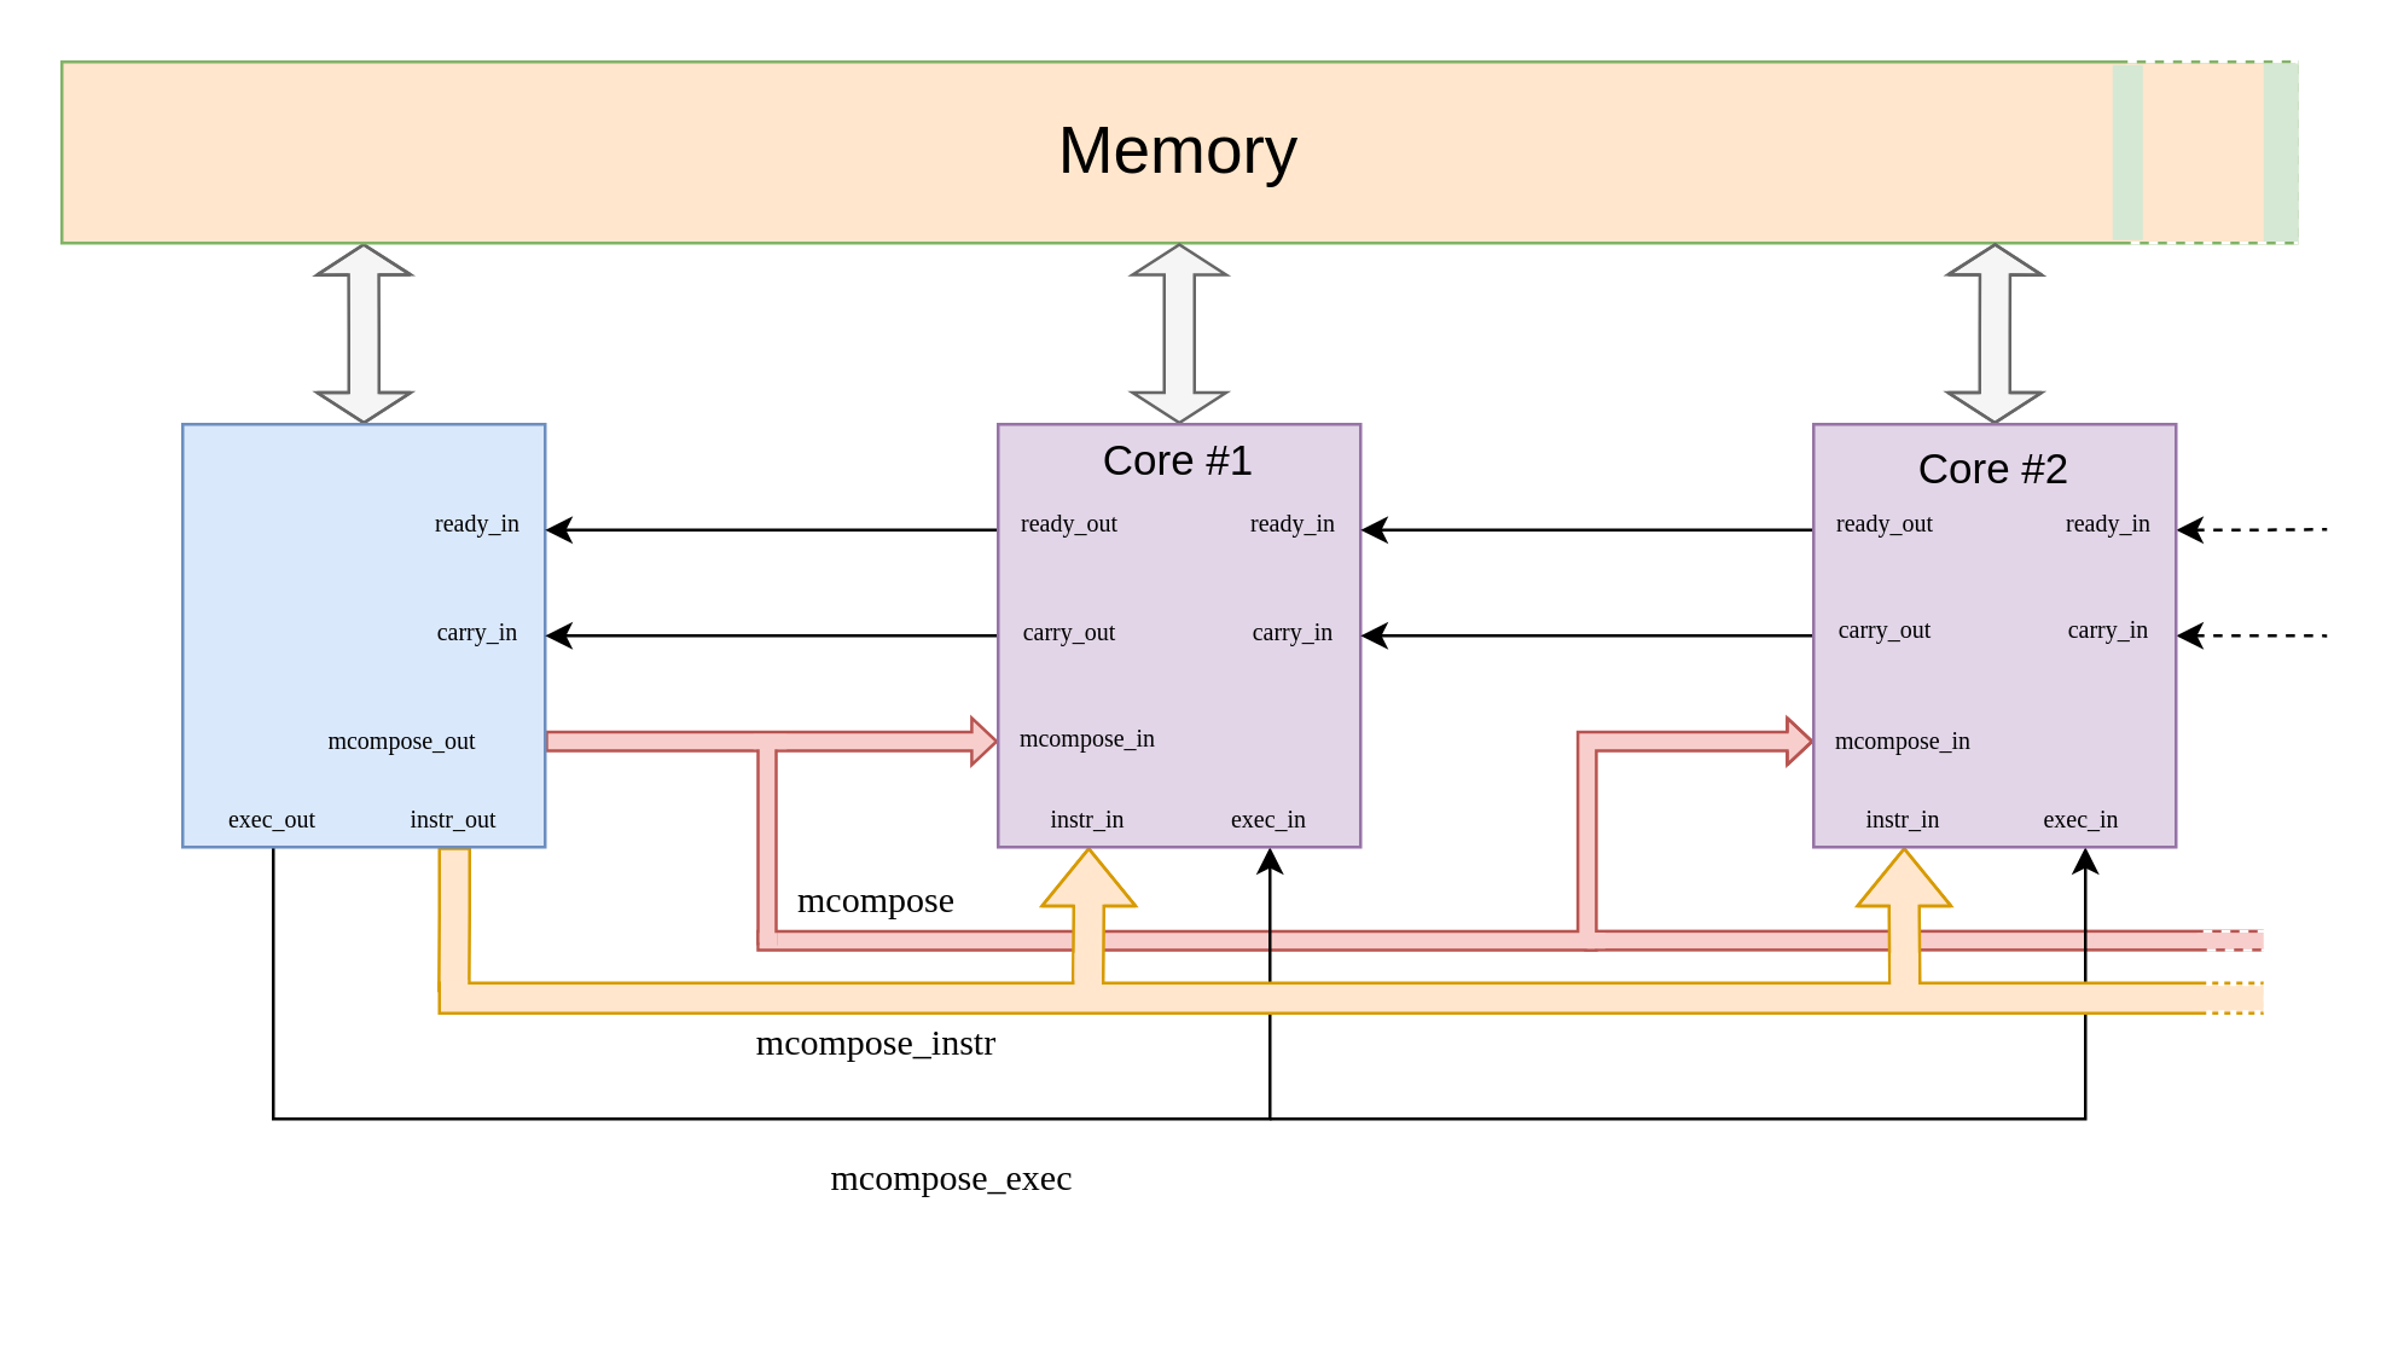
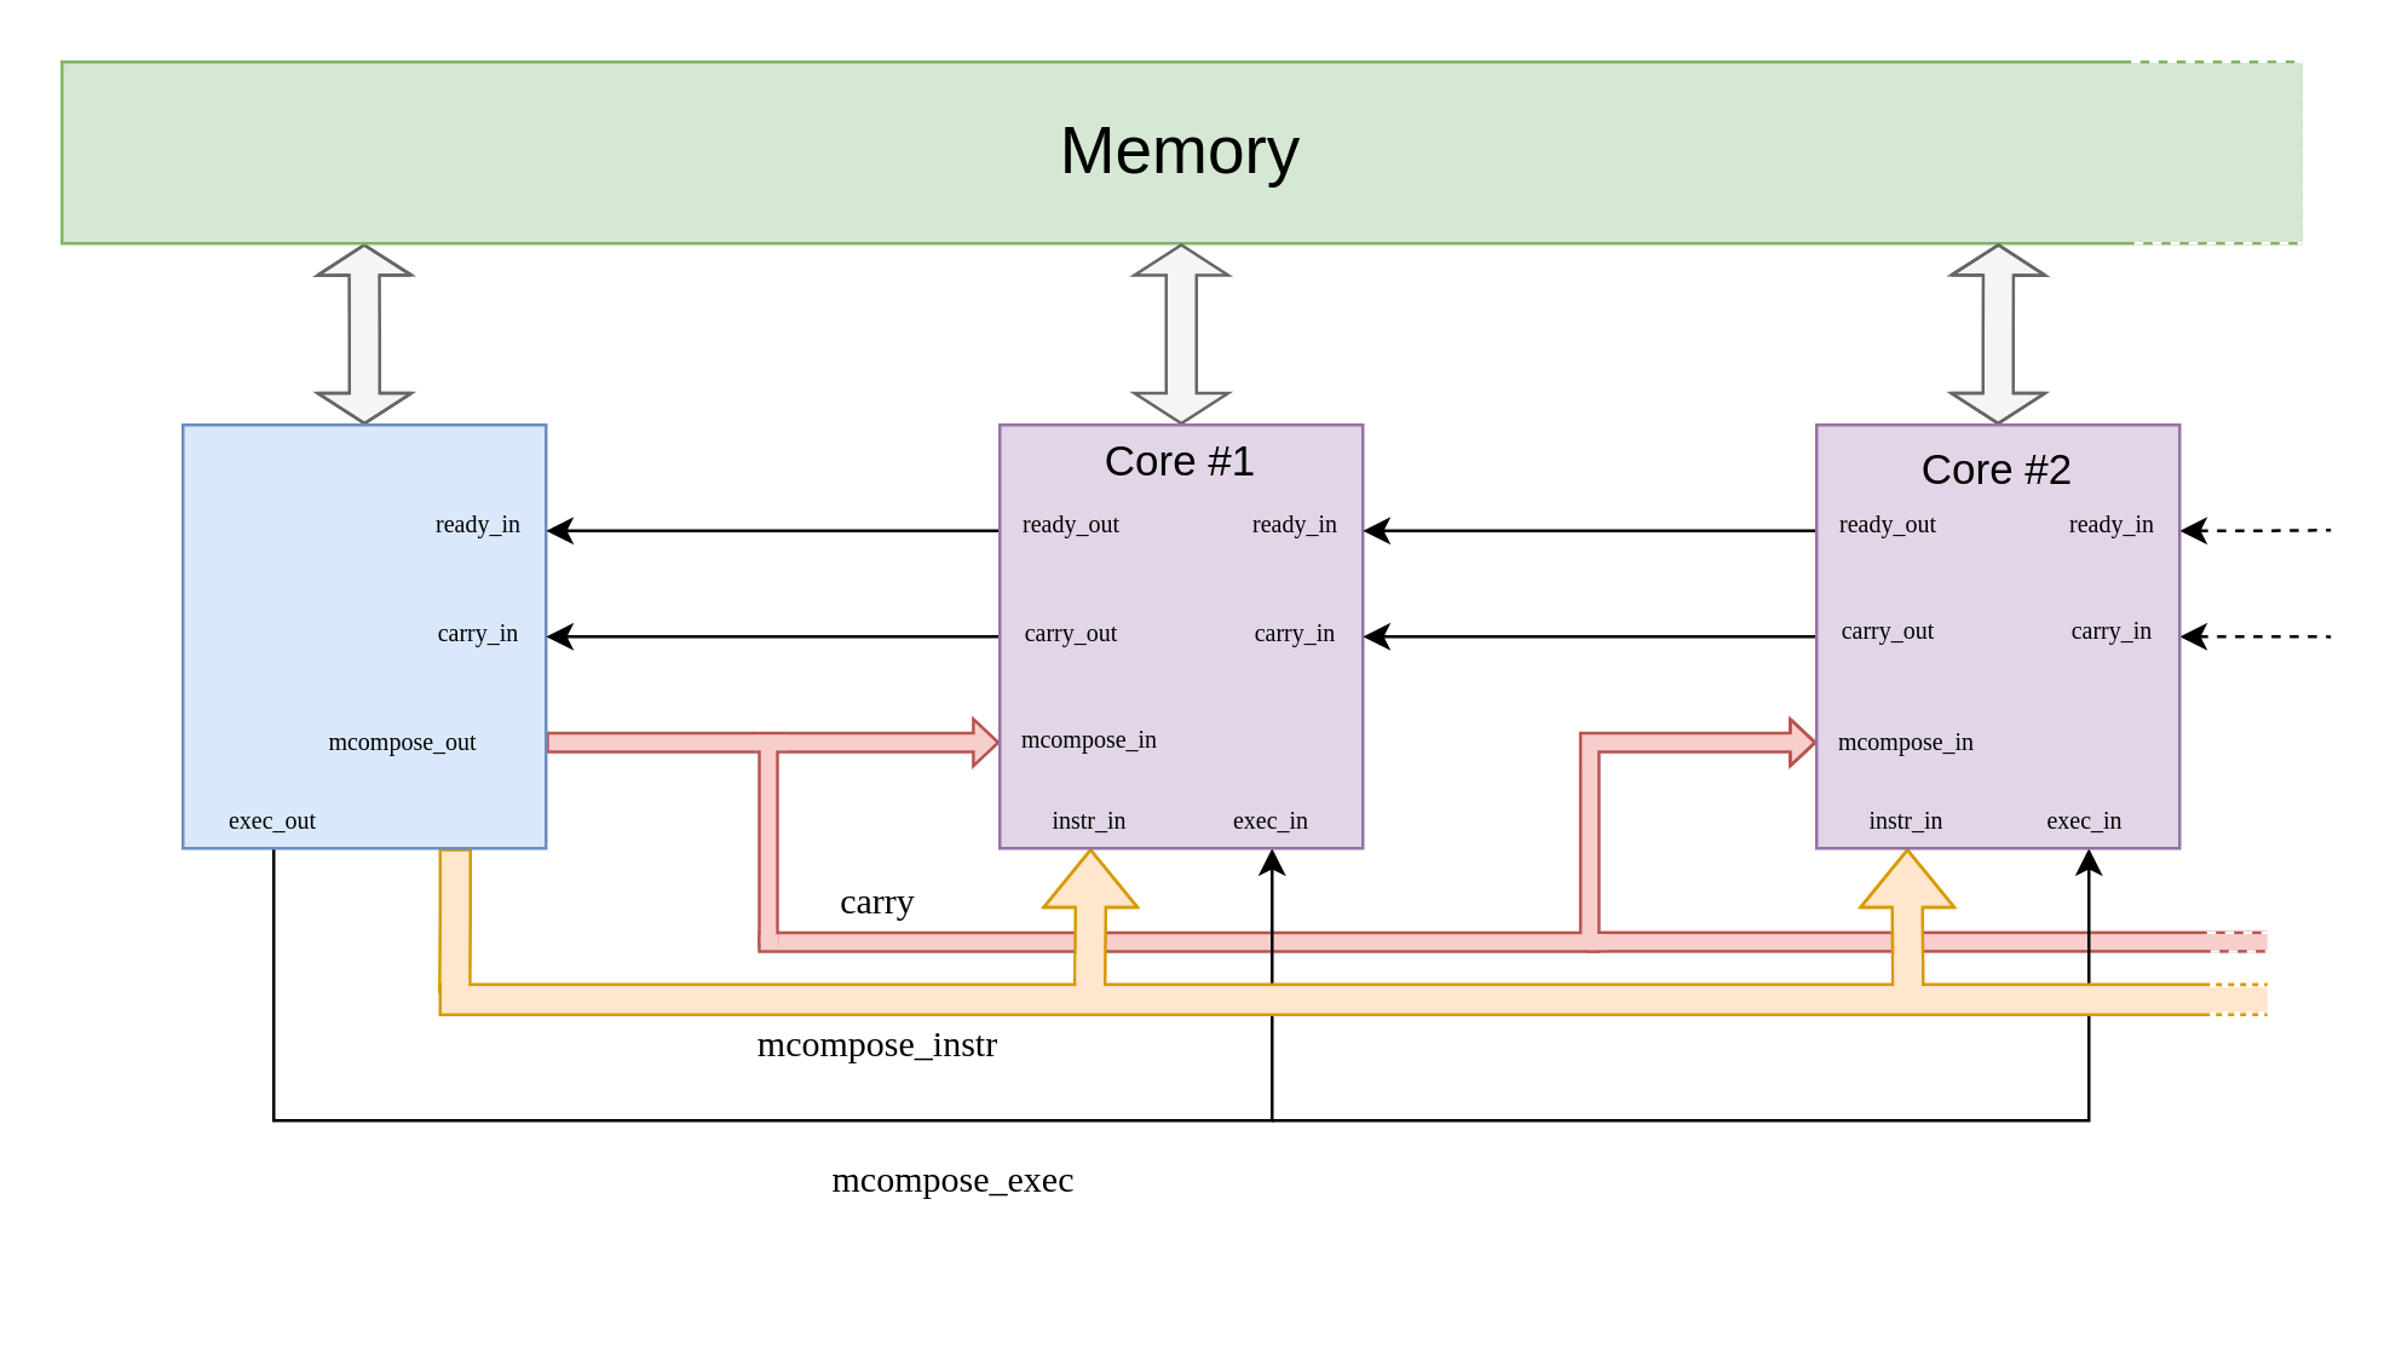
- <mxCell id="9" value="&lt;font style=&quot;font-size: 22px&quot;&gt;Memory&lt;/font&gt;" style="rounded=0;whiteSpace=wrap;html=1;fillColor=#ffe6cc;strokeColor=#82b366;" parent="1" vertex="1"><mxGeometry x="20" y="20" width="740" height="60" as="geometry" /></mxCell>
+ <mxCell id="9" value="&lt;font style=&quot;font-size: 22px&quot;&gt;Memory&lt;/font&gt;" style="rounded=0;whiteSpace=wrap;html=1;fillColor=#d5e8d4;strokeColor=#82b366;" parent="1" vertex="1"><mxGeometry x="20" y="20" width="740" height="60" as="geometry" /></mxCell>
- <mxCell id="48" value="&lt;font face=&quot;Lucida Console&quot; style=&quot;font-size: 8px&quot;&gt;instr_out&lt;/font&gt;" style="text;html=1;strokeColor=none;fillColor=none;align=center;verticalAlign=middle;whiteSpace=wrap;rounded=0;dashed=1;" parent="1" vertex="1"><mxGeometry x="129.95" y="260" width="40" height="20" as="geometry" /></mxCell>
- <mxCell id="58" value="&lt;font face=&quot;Lucida Console&quot; style=&quot;font-size: 12px&quot;&gt;mcompose&lt;/font&gt;" style="text;html=1;strokeColor=none;fillColor=none;align=center;verticalAlign=middle;whiteSpace=wrap;rounded=0;dashed=1;" parent="1" vertex="1"><mxGeometry x="270" y="287.85" width="40" height="20" as="geometry" /></mxCell>
+ <mxCell id="58" value="&lt;font face=&quot;Lucida Console&quot; style=&quot;font-size: 12px&quot;&gt;carry&lt;/font&gt;" style="text;html=1;strokeColor=none;fillColor=none;align=center;verticalAlign=middle;whiteSpace=wrap;rounded=0;dashed=1;" parent="1" vertex="1"><mxGeometry x="270" y="287.85" width="40" height="20" as="geometry" /></mxCell>
